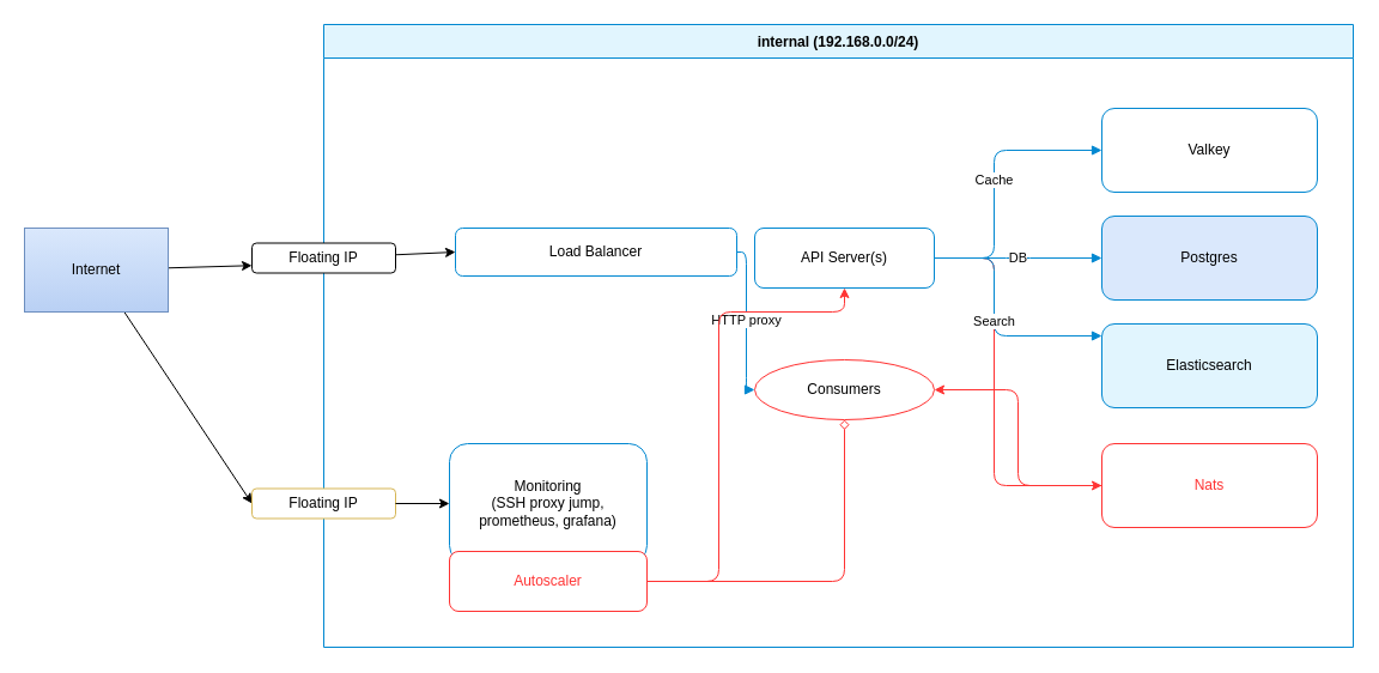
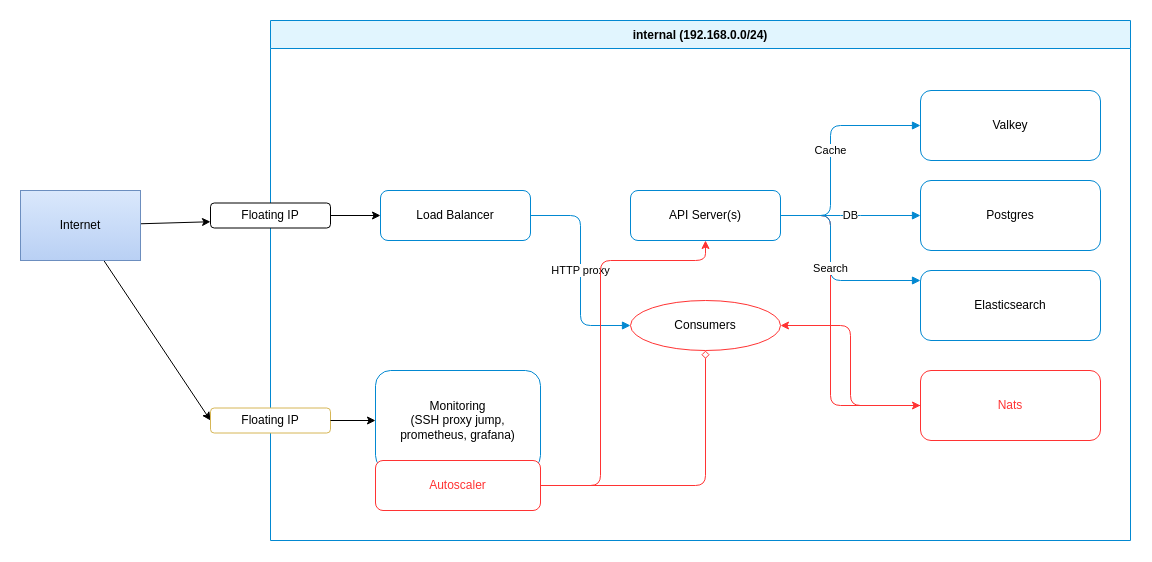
- <mxCell id="6" value="Load Balancer" style="rounded=1;whiteSpace=wrap;html=1;fillColor=#ffffff;strokeColor=#0288d1;" parent="5" vertex="1"><mxGeometry x="110" y="170" width="235" height="40" as="geometry" /></mxCell>
+ <mxCell id="6" value="Load Balancer" style="rounded=1;whiteSpace=wrap;html=1;fillColor=#ffffff;strokeColor=#0288d1;" parent="5" vertex="1"><mxGeometry x="110" y="170" width="150" height="50" as="geometry" /></mxCell>
- <mxCell id="9" value="Postgres" style="rounded=1;whiteSpace=wrap;html=1;fillColor=#dae8fc;strokeColor=#0288d1;" parent="5" vertex="1"><mxGeometry x="650" y="160" width="180" height="70" as="geometry" /></mxCell>
+ <mxCell id="9" value="Postgres" style="rounded=1;whiteSpace=wrap;html=1;fillColor=#ffffff;strokeColor=#0288d1;" parent="5" vertex="1"><mxGeometry x="650" y="160" width="180" height="70" as="geometry" /></mxCell>
- <mxCell id="11" value="Elasticsearch" style="rounded=1;whiteSpace=wrap;html=1;fillColor=#e1f5fe;strokeColor=#0288d1;" parent="5" vertex="1"><mxGeometry x="650" y="250" width="180" height="70" as="geometry" /></mxCell>
+ <mxCell id="11" value="Elasticsearch" style="rounded=1;whiteSpace=wrap;html=1;fillColor=#ffffff;strokeColor=#0288d1;" parent="5" vertex="1"><mxGeometry x="650" y="250" width="180" height="70" as="geometry" /></mxCell>
